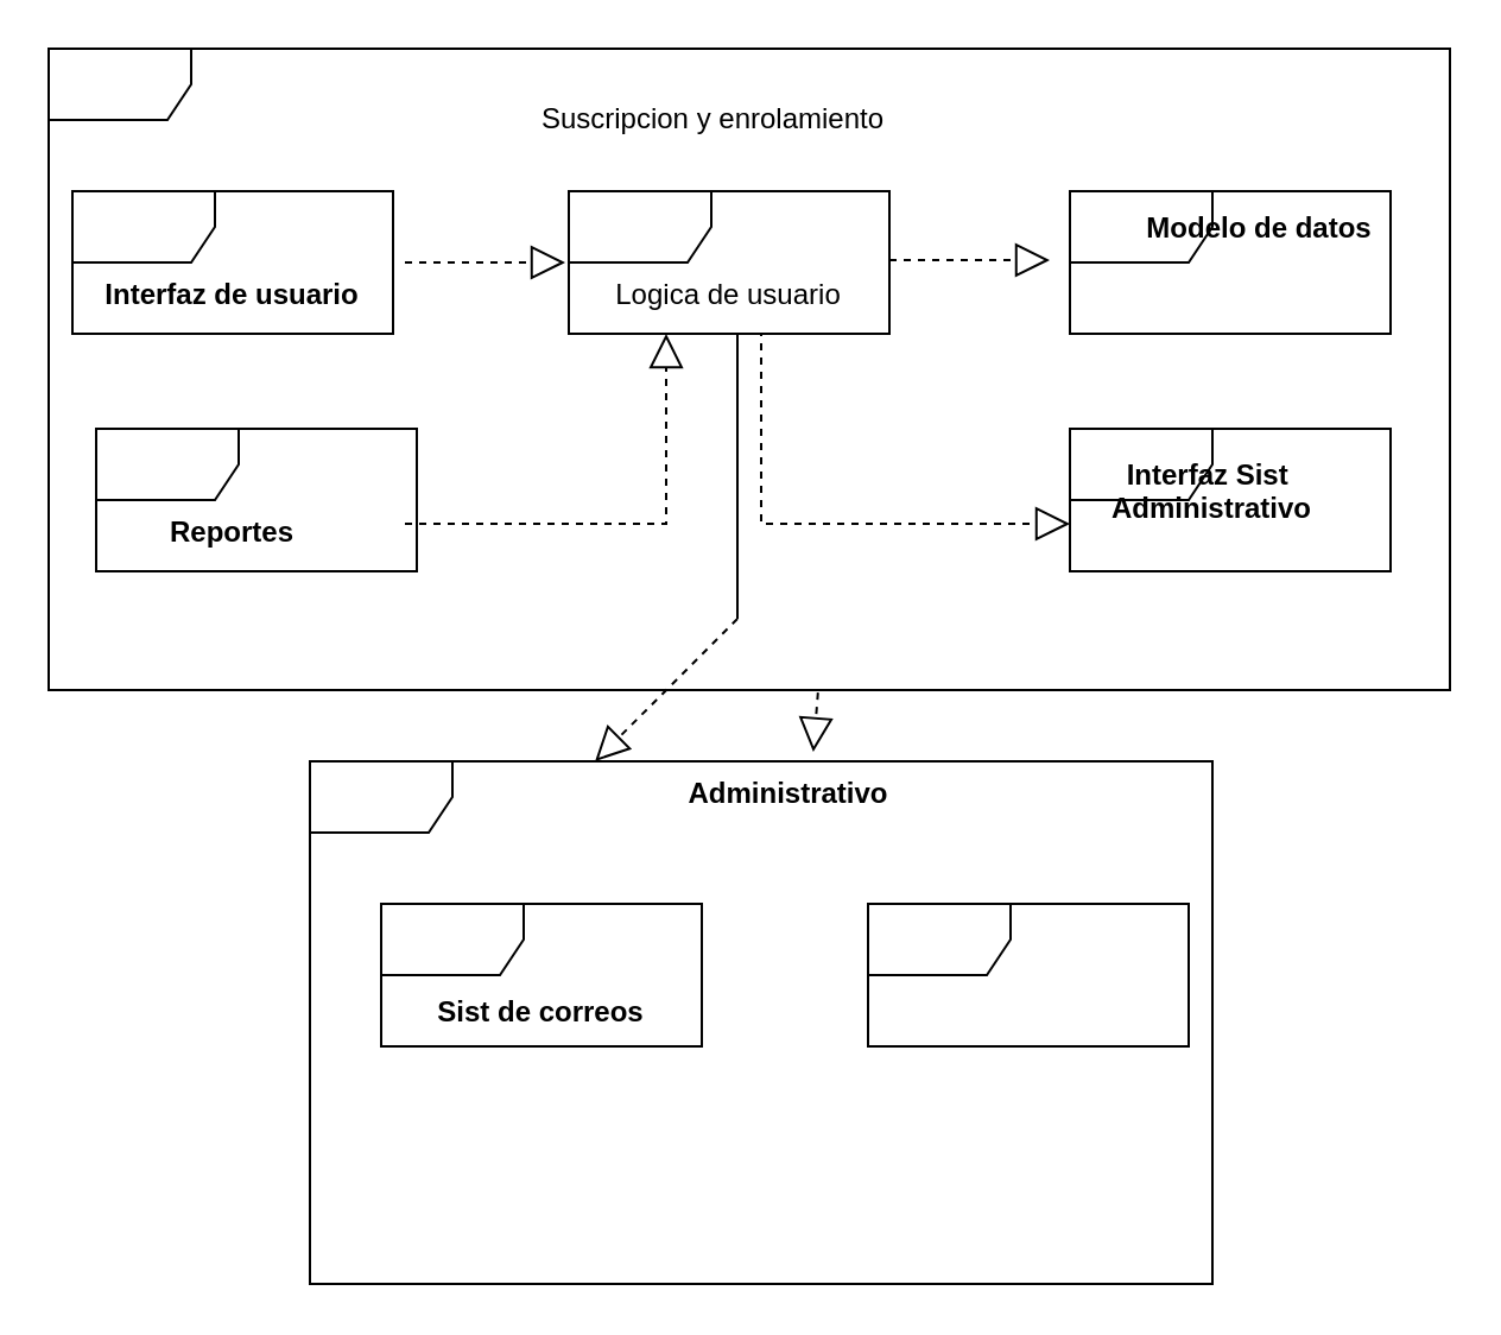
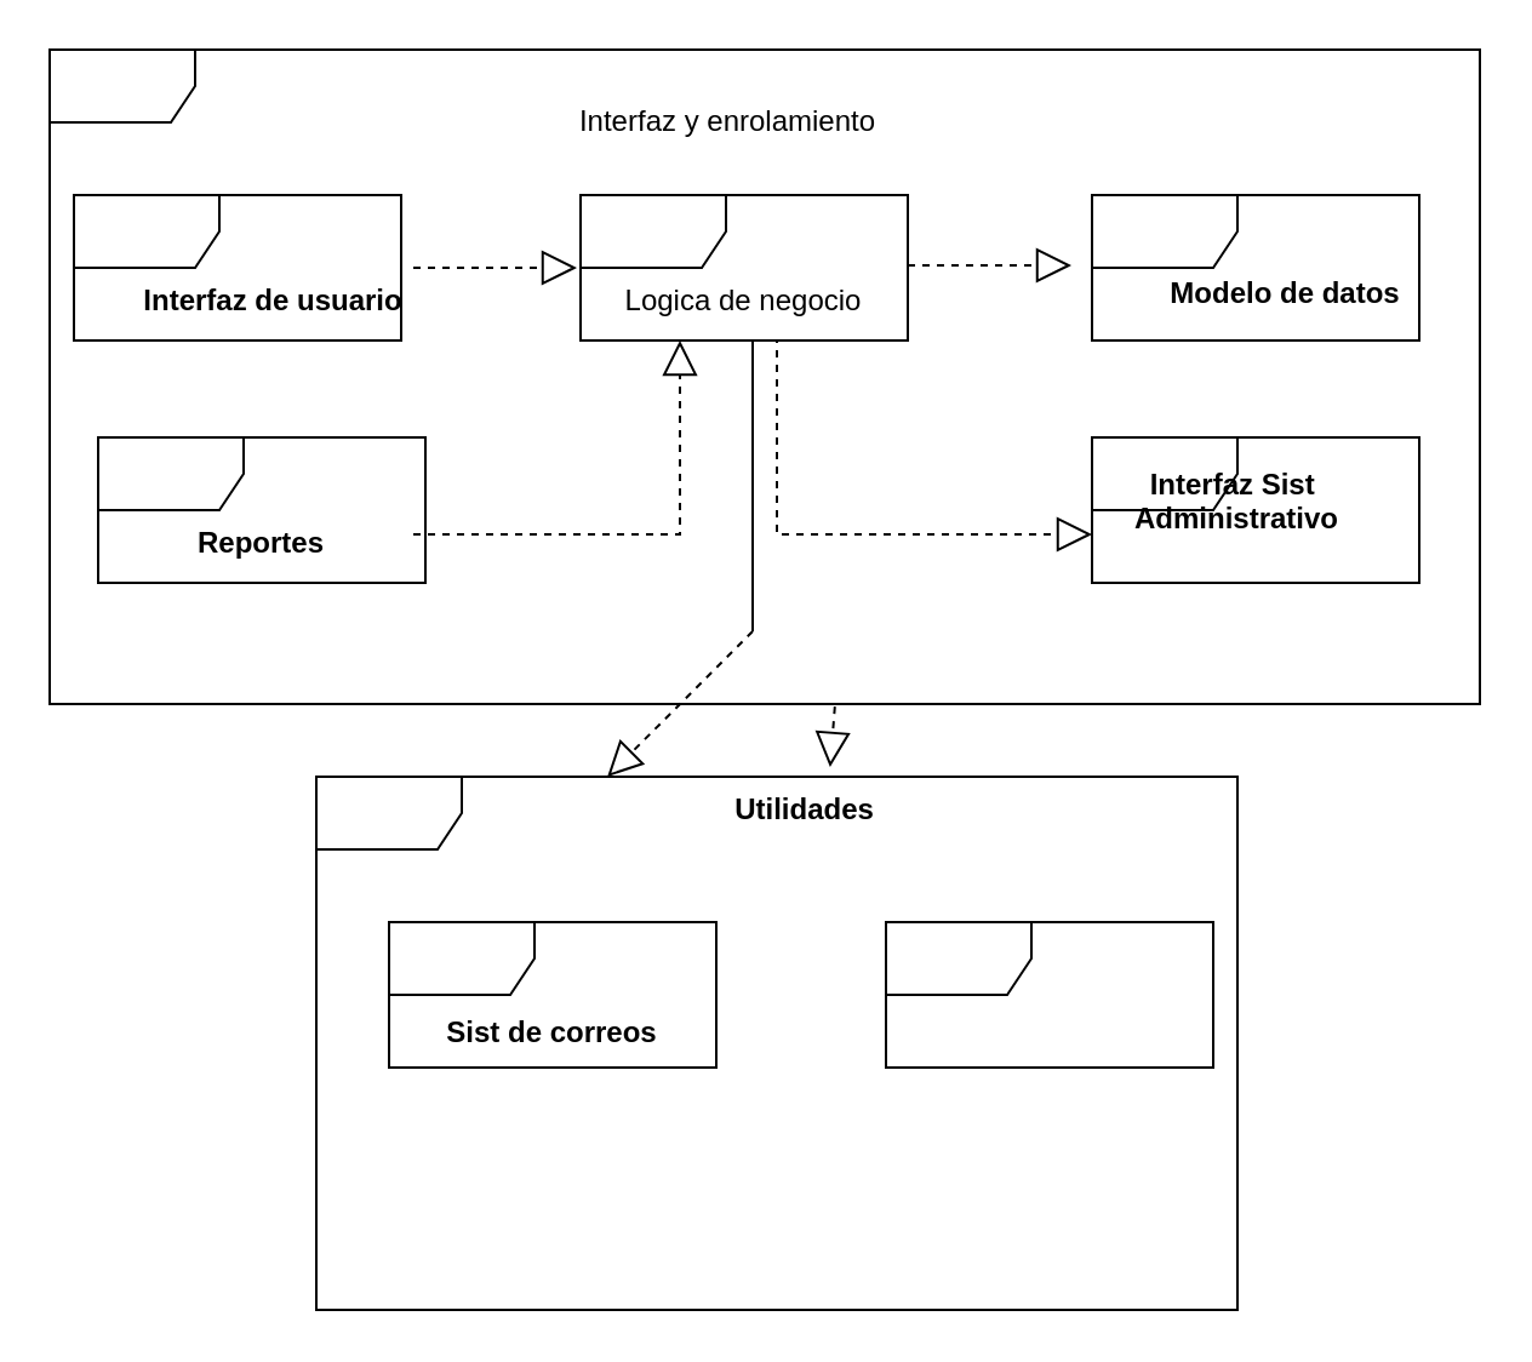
- <mxCell id="19" value="Suscripcion y enrolamiento&lt;br&gt;" style="text;html=1;strokeColor=none;fillColor=none;align=center;verticalAlign=middle;whiteSpace=wrap;rounded=0;" parent="1" vertex="1"><mxGeometry x="215" y="35" width="170" height="30" as="geometry" /></mxCell>
+ <mxCell id="19" value="Interfaz y enrolamiento&lt;br&gt;" style="text;html=1;strokeColor=none;fillColor=none;align=center;verticalAlign=middle;whiteSpace=wrap;rounded=0;" parent="1" vertex="1"><mxGeometry x="215" y="35" width="170" height="30" as="geometry" /></mxCell>
- <mxCell id="22" value="Modelo de datos&#10;" style="text;align=center;fontStyle=1;verticalAlign=middle;spacingLeft=3;spacingRight=3;strokeColor=none;rotatable=0;points=[[0,0.5],[1,0.5]];portConstraint=eastwest;" parent="1" vertex="1"><mxGeometry x="490" y="89" width="80" height="26" as="geometry" /></mxCell>
+ <mxCell id="22" value="Modelo de datos&#10;" style="text;align=center;fontStyle=1;verticalAlign=middle;spacingLeft=3;spacingRight=3;strokeColor=none;rotatable=0;points=[[0,0.5],[1,0.5]];portConstraint=eastwest;" parent="1" vertex="1"><mxGeometry x="490" y="114" width="80" height="26" as="geometry" /></mxCell>
- <mxCell id="20" value="Interfaz de usuario" style="text;align=center;fontStyle=1;verticalAlign=middle;spacingLeft=3;spacingRight=3;strokeColor=none;rotatable=0;points=[[0,0.5],[1,0.5]];portConstraint=eastwest;" parent="1" vertex="1"><mxGeometry x="57.5" y="110" width="80" height="26" as="geometry" /></mxCell>
+ <mxCell id="20" value="Interfaz de usuario" style="text;align=center;fontStyle=1;verticalAlign=middle;spacingLeft=3;spacingRight=3;strokeColor=none;rotatable=0;points=[[0,0.5],[1,0.5]];portConstraint=eastwest;" parent="1" vertex="1"><mxGeometry x="72.5" y="110" width="80" height="26" as="geometry" /></mxCell>
- <mxCell id="21" value="Logica de usuario" style="text;align=center;fontStyle=0;verticalAlign=middle;spacingLeft=3;spacingRight=3;strokeColor=none;rotatable=0;points=[[0,0.5],[1,0.5]];portConstraint=eastwest;" parent="1" vertex="1"><mxGeometry x="266.5" y="110" width="80" height="26" as="geometry" /></mxCell>
+ <mxCell id="21" value="Logica de negocio" style="text;align=center;fontStyle=0;verticalAlign=middle;spacingLeft=3;spacingRight=3;strokeColor=none;rotatable=0;points=[[0,0.5],[1,0.5]];portConstraint=eastwest;" parent="1" vertex="1"><mxGeometry x="266.5" y="110" width="80" height="26" as="geometry" /></mxCell>
- <mxCell id="23" value="Reportes" style="text;align=center;fontStyle=1;verticalAlign=middle;spacingLeft=3;spacingRight=3;strokeColor=none;rotatable=0;points=[[0,0.5],[1,0.5]];portConstraint=eastwest;" parent="1" vertex="1"><mxGeometry x="57.5" y="210" width="80" height="26" as="geometry" /></mxCell>
+ <mxCell id="23" value="Reportes" style="text;align=center;fontStyle=1;verticalAlign=middle;spacingLeft=3;spacingRight=3;strokeColor=none;rotatable=0;points=[[0,0.5],[1,0.5]];portConstraint=eastwest;" parent="1" vertex="1"><mxGeometry x="67.5" y="210" width="80" height="26" as="geometry" /></mxCell>
- <mxCell id="15" value="Administrativo" style="text;align=center;fontStyle=1;verticalAlign=middle;spacingLeft=3;spacingRight=3;strokeColor=none;rotatable=0;points=[[0,0.5],[1,0.5]];portConstraint=eastwest;" parent="1" vertex="1"><mxGeometry x="260" y="320" width="143.5" height="26" as="geometry" /></mxCell>
+ <mxCell id="15" value="Utilidades" style="text;align=center;fontStyle=1;verticalAlign=middle;spacingLeft=3;spacingRight=3;strokeColor=none;rotatable=0;points=[[0,0.5],[1,0.5]];portConstraint=eastwest;" parent="1" vertex="1"><mxGeometry x="260" y="320" width="143.5" height="26" as="geometry" /></mxCell>
